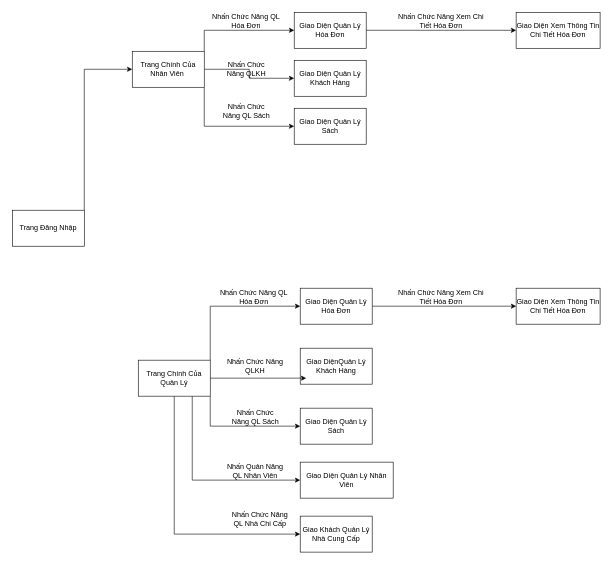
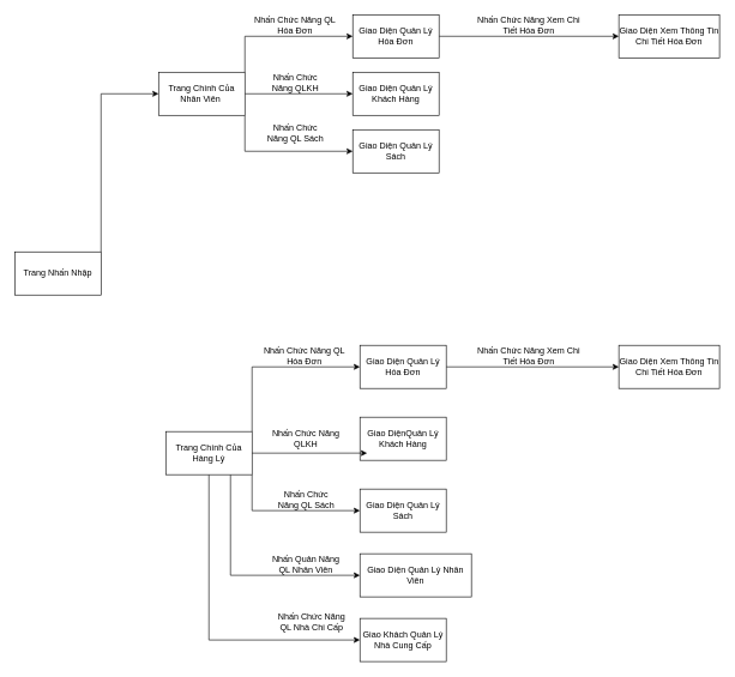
- <mxCell id="7" value="Trang Chính Của Nhân Viên&amp;nbsp;" style="rounded=0;whiteSpace=wrap;html=1;" vertex="1" parent="1"><mxGeometry x="220" y="85" width="120" height="60" as="geometry" /></mxCell>
+ <mxCell id="7" value="Trang Chính Của Nhân Viên&amp;nbsp;" style="rounded=0;whiteSpace=wrap;html=1;" vertex="1" parent="1"><mxGeometry x="220" y="100" width="120" height="60" as="geometry" /></mxCell>
- <mxCell id="3" value="Trang Đăng Nhập" style="rounded=0;whiteSpace=wrap;html=1;" vertex="1" parent="1"><mxGeometry x="20" y="350" width="120" height="60" as="geometry" /></mxCell>
+ <mxCell id="3" value="Trang Nhấn Nhập" style="rounded=0;whiteSpace=wrap;html=1;" vertex="1" parent="1"><mxGeometry x="20" y="350" width="120" height="60" as="geometry" /></mxCell>
- <mxCell id="12" value="Trang Chính Của Quản Lý&lt;br&gt;" style="rounded=0;whiteSpace=wrap;html=1;" vertex="1" parent="1"><mxGeometry x="230" y="600" width="120" height="60" as="geometry" /></mxCell>
+ <mxCell id="12" value="Trang Chính Của Hàng Lý&lt;br&gt;" style="rounded=0;whiteSpace=wrap;html=1;" vertex="1" parent="1"><mxGeometry x="230" y="600" width="120" height="60" as="geometry" /></mxCell>
